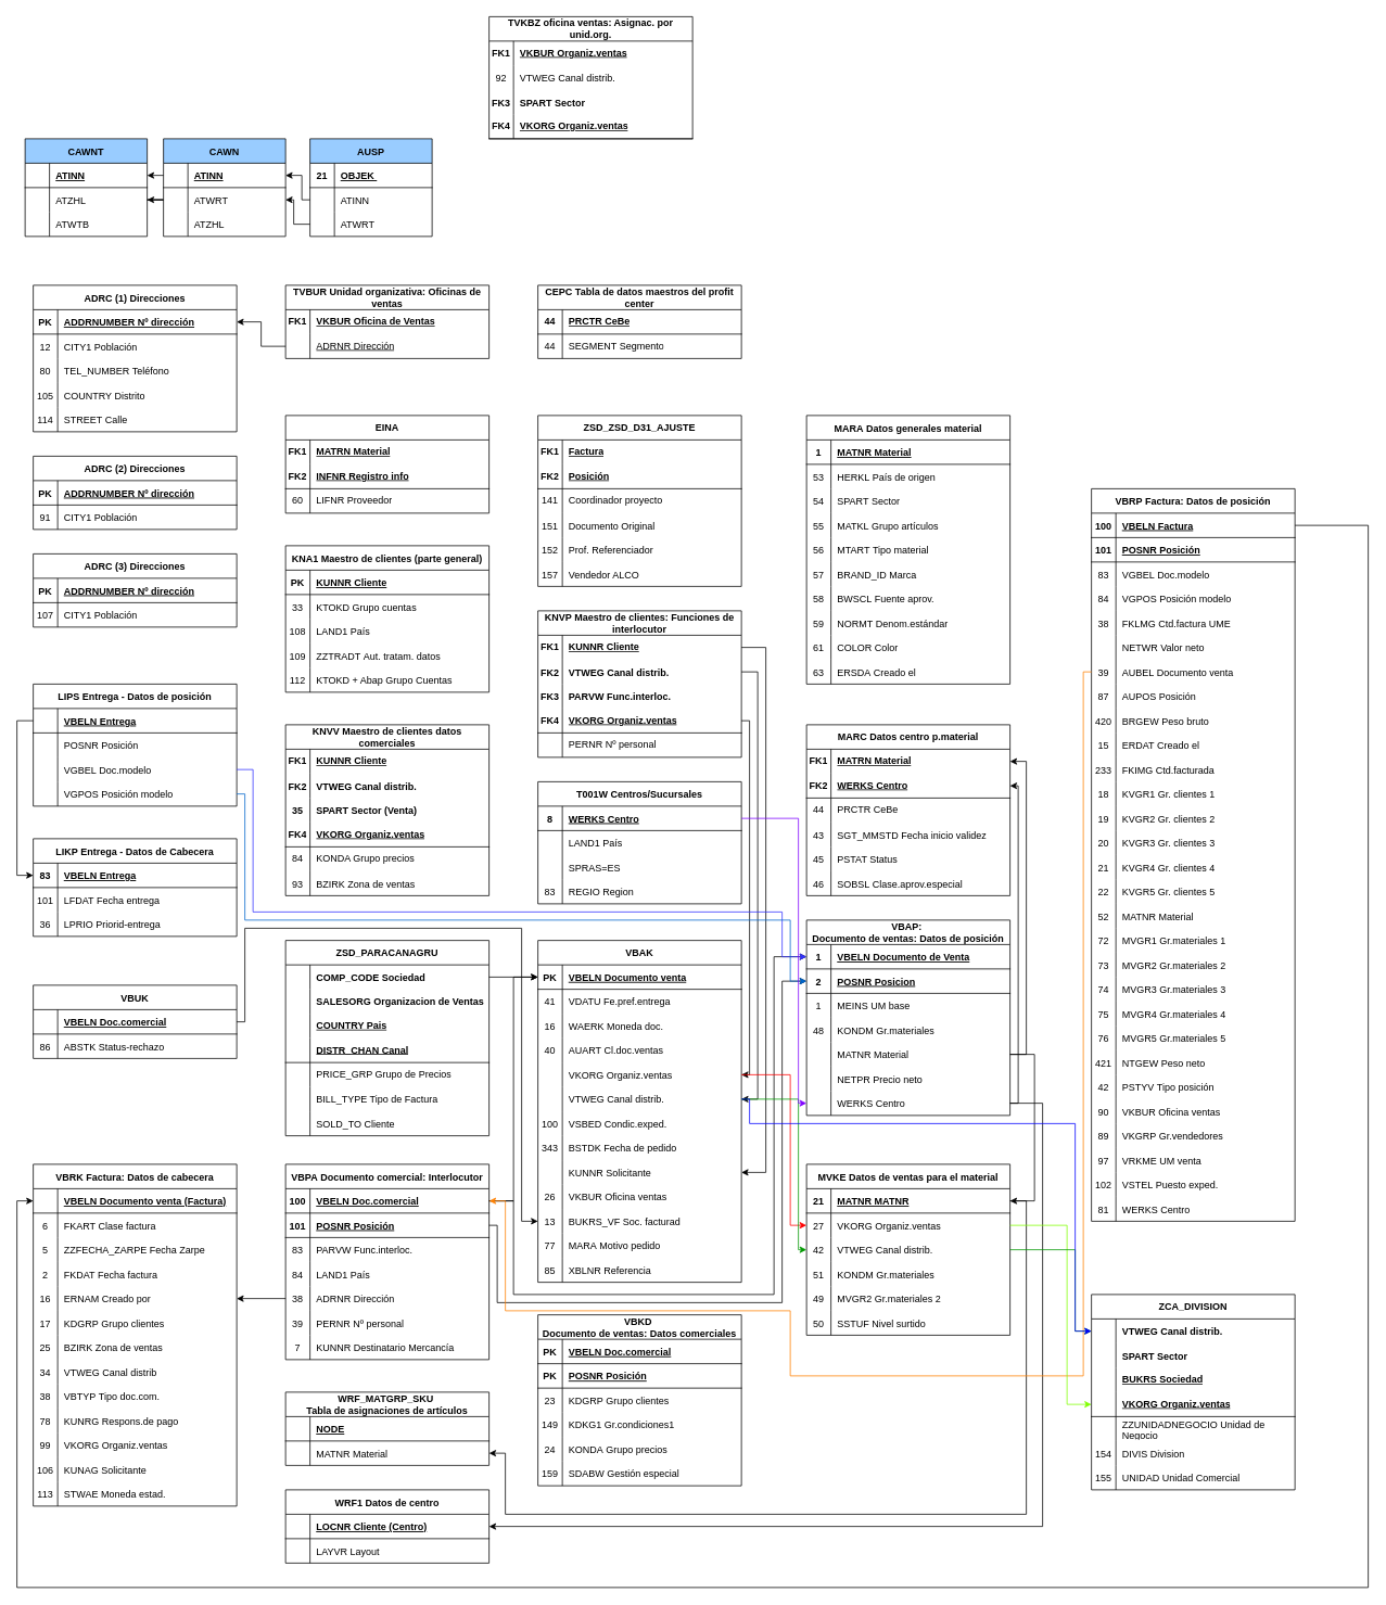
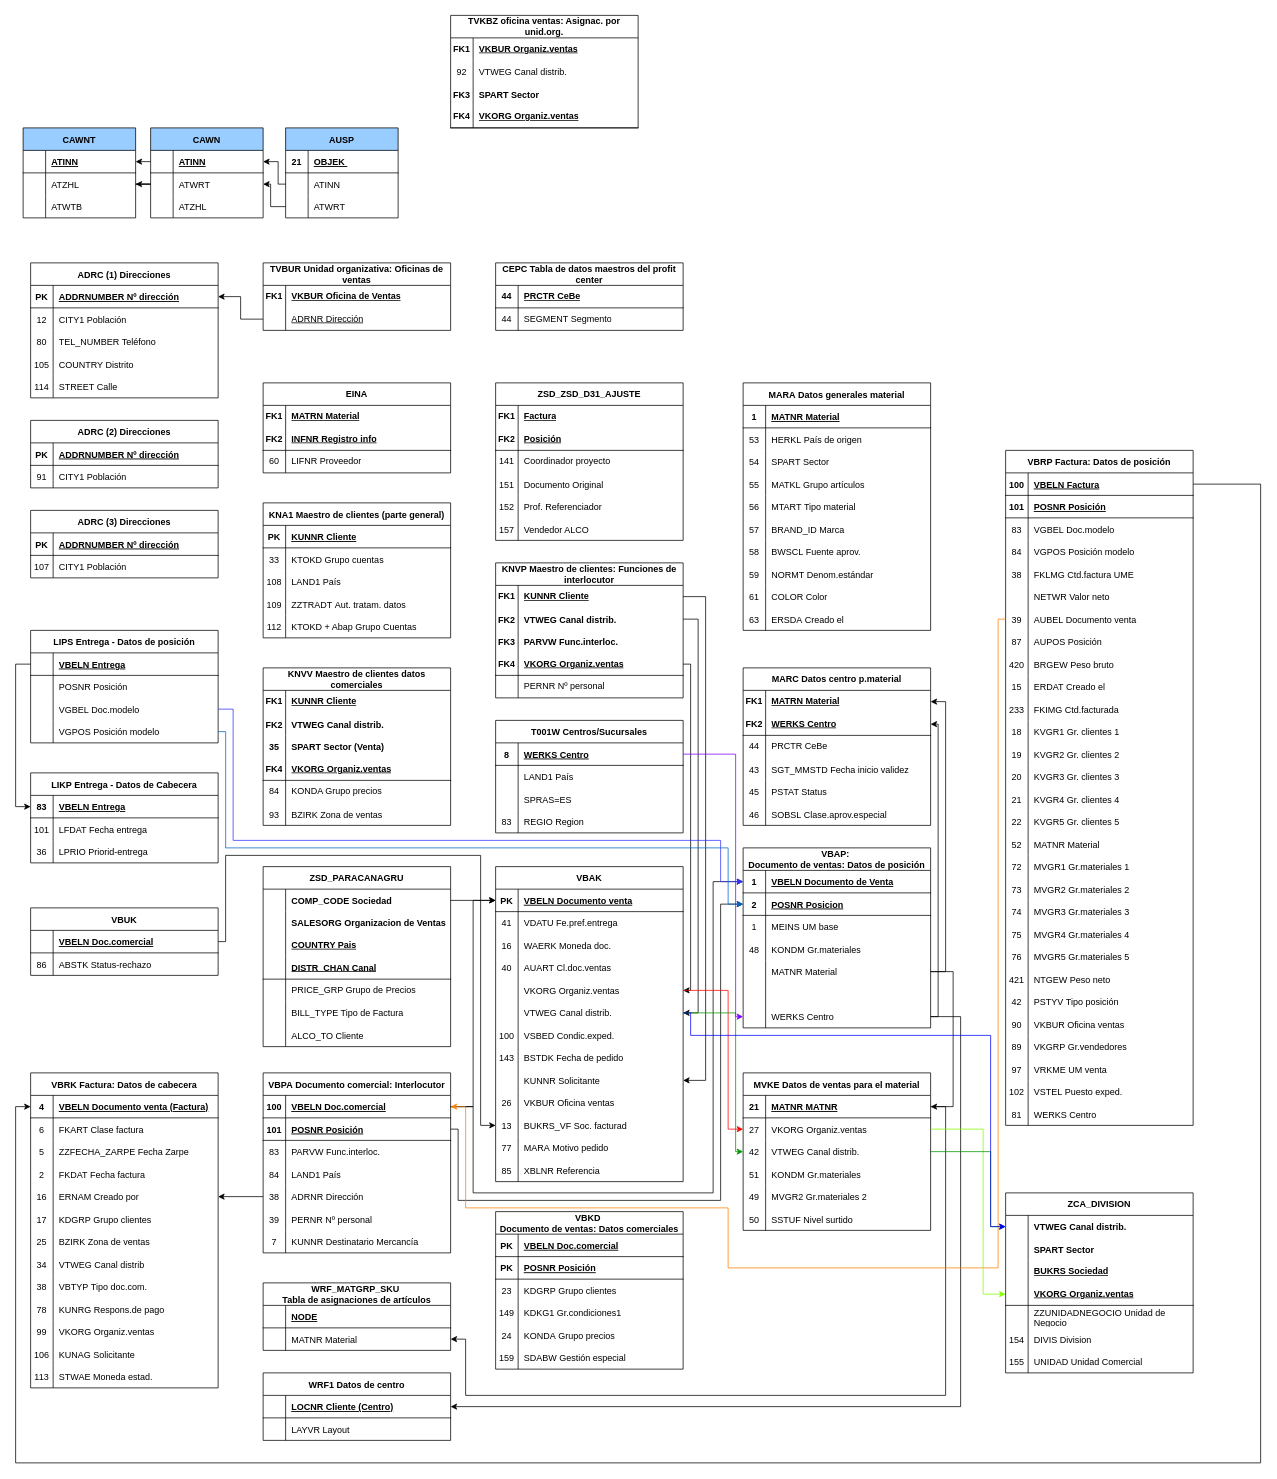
- <mxCell id="328" value="NETPR Precio neto" style="shape=partialRectangle;overflow=hidden;connectable=0;fillColor=none;top=0;left=0;bottom=0;right=0;align=left;spacingLeft=6;" parent="326" vertex="1"><mxGeometry x="30" width="220" height="30" as="geometry"><mxRectangle width="220" height="30" as="alternateBounds" /></mxGeometry></mxCell>
- <mxCell id="542" value="SOLD_TO Cliente" style="shape=partialRectangle;connectable=0;fillColor=none;top=0;left=0;bottom=0;right=0;align=left;spacingLeft=6;overflow=hidden;" vertex="1" parent="540"><mxGeometry x="30" width="220" height="30" as="geometry"><mxRectangle width="220" height="30" as="alternateBounds" /></mxGeometry></mxCell>
+ <mxCell id="542" value="ALCO_TO Cliente" style="shape=partialRectangle;connectable=0;fillColor=none;top=0;left=0;bottom=0;right=0;align=left;spacingLeft=6;overflow=hidden;" vertex="1" parent="540"><mxGeometry x="30" width="220" height="30" as="geometry"><mxRectangle width="220" height="30" as="alternateBounds" /></mxGeometry></mxCell>
- <mxCell id="293" value="343" style="shape=partialRectangle;overflow=hidden;connectable=0;fillColor=none;top=0;left=0;bottom=0;right=0;" parent="292" vertex="1"><mxGeometry width="30" height="30" as="geometry"><mxRectangle width="30" height="30" as="alternateBounds" /></mxGeometry></mxCell>
+ <mxCell id="293" value="143" style="shape=partialRectangle;overflow=hidden;connectable=0;fillColor=none;top=0;left=0;bottom=0;right=0;" parent="292" vertex="1"><mxGeometry width="30" height="30" as="geometry"><mxRectangle width="30" height="30" as="alternateBounds" /></mxGeometry></mxCell>
+ <mxCell id="360" value="4" style="shape=partialRectangle;overflow=hidden;connectable=0;fillColor=none;top=0;left=0;bottom=0;right=0;fontStyle=1;" parent="359" vertex="1"><mxGeometry width="30" height="30" as="geometry"><mxRectangle width="30" height="30" as="alternateBounds" /></mxGeometry></mxCell>
